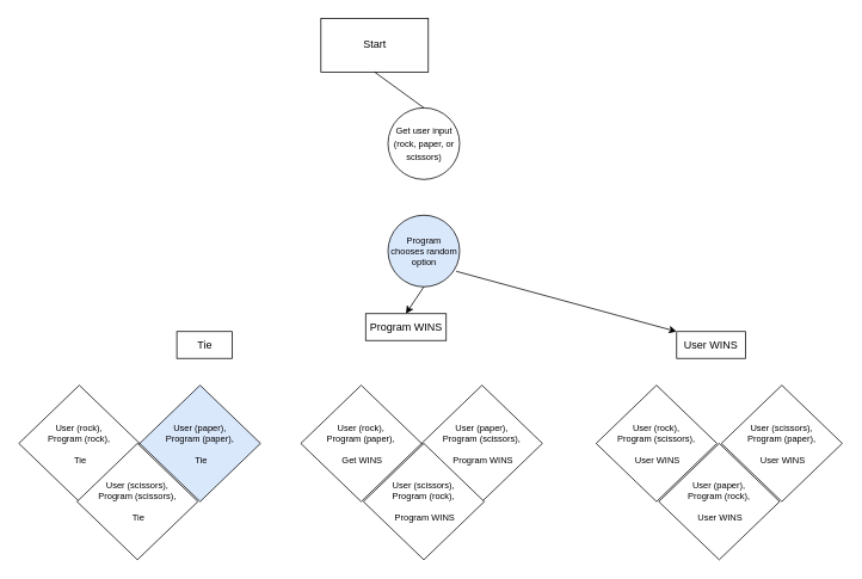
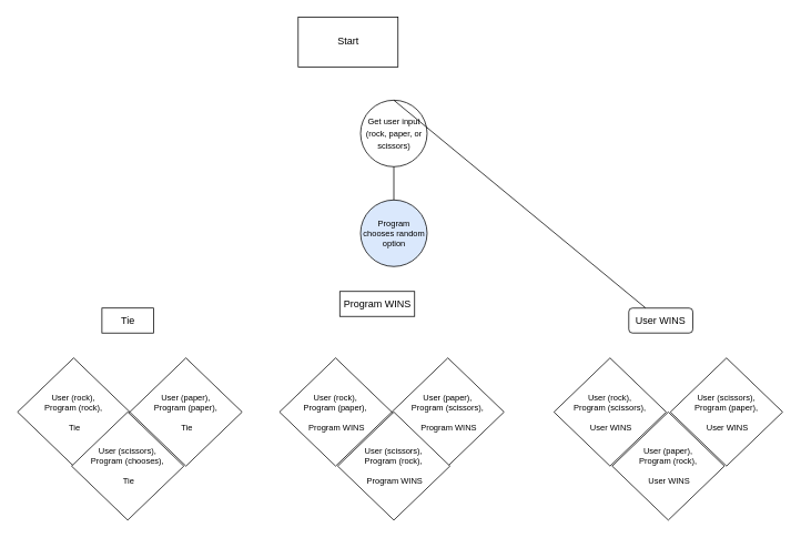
- <mxCell id="6" value="" style="endArrow=none;html=1;fontSize=10;entryX=0.5;entryY=1;entryDx=0;entryDy=0;exitX=0.5;exitY=0;exitDx=0;exitDy=0;" parent="1" source="3" target="2" edge="1"><mxGeometry width="50" height="50" relative="1" as="geometry"><mxPoint x="302.5" y="210" as="sourcePoint" /><mxPoint x="352.5" y="160" as="targetPoint" /></mxGeometry></mxCell>
+ <mxCell id="6" value="" style="endArrow=none;html=1;fontSize=10;exitX=0.5;exitY=0;exitDx=0;exitDy=0;" parent="1" source="3" target="18" edge="1"><mxGeometry width="50" height="50" relative="1" as="geometry"><mxPoint x="302.5" y="210" as="sourcePoint" /><mxPoint x="352.5" y="160" as="targetPoint" /></mxGeometry></mxCell>
+ <mxCell id="5" value="" style="endArrow=none;html=1;fontSize=10;entryX=0.5;entryY=1;entryDx=0;entryDy=0;exitX=0.5;exitY=0;exitDx=0;exitDy=0;" parent="1" source="4" target="3" edge="1"><mxGeometry width="50" height="50" relative="1" as="geometry"><mxPoint x="342.5" y="250" as="sourcePoint" /><mxPoint x="392.5" y="200" as="targetPoint" /></mxGeometry></mxCell>
- <mxCell id="19" value="" style="endArrow=classic;html=1;exitX=0.5;exitY=1;exitDx=0;exitDy=0;entryX=0.5;entryY=0;entryDx=0;entryDy=0;" edge="1" parent="1" source="4" target="17"><mxGeometry width="50" height="50" relative="1" as="geometry"><mxPoint x="444.98" y="310" as="sourcePoint" /><mxPoint x="475" y="360" as="targetPoint" /></mxGeometry></mxCell>
- <mxCell id="20" value="" style="endArrow=classic;html=1;exitX=0.951;exitY=0.783;exitDx=0;exitDy=0;entryX=0;entryY=0;entryDx=0;entryDy=0;exitPerimeter=0;" edge="1" parent="1" source="4" target="18"><mxGeometry width="50" height="50" relative="1" as="geometry"><mxPoint x="454.98" y="320" as="sourcePoint" /><mxPoint x="205" y="390" as="targetPoint" /></mxGeometry></mxCell>
- <mxCell id="16" value="Tie" style="rounded=0;whiteSpace=wrap;html=1;" vertex="1" parent="1"><mxGeometry x="196.5" y="370" width="62" height="30" as="geometry" /></mxCell>
+ <mxCell id="16" value="Tie" style="rounded=0;whiteSpace=wrap;html=1;" vertex="1" parent="1"><mxGeometry x="121.5" y="370" width="62" height="30" as="geometry" /></mxCell>
- <mxCell id="18" value="User WINS" style="rounded=0;whiteSpace=wrap;html=1;" vertex="1" parent="1"><mxGeometry x="755" y="370" width="77" height="30" as="geometry" /></mxCell>
+ <mxCell id="18" value="User WINS" style="whiteSpace=wrap;html=1;rounded=1;" vertex="1" parent="1"><mxGeometry x="755" y="370" width="77" height="30" as="geometry" /></mxCell>
- <mxCell id="11" value="User (paper),&lt;br&gt;Program (paper),&lt;br&gt;&lt;br&gt;&amp;nbsp;Tie" style="rhombus;whiteSpace=wrap;html=1;fontSize=10;fillColor=#dae8fc;" vertex="1" parent="1"><mxGeometry x="155" y="430" width="135" height="130" as="geometry" /></mxCell>
+ <mxCell id="11" value="User (paper),&lt;br&gt;Program (paper),&lt;br&gt;&lt;br&gt;&amp;nbsp;Tie" style="rhombus;whiteSpace=wrap;html=1;fontSize=10;" vertex="1" parent="1"><mxGeometry x="155" y="430" width="135" height="130" as="geometry" /></mxCell>
- <mxCell id="8" value="User (rock),&lt;br&gt;Program (paper),&lt;br&gt;&lt;br&gt;&amp;nbsp;Get WINS" style="rhombus;whiteSpace=wrap;html=1;fontSize=10;" vertex="1" parent="1"><mxGeometry x="335" y="430" width="135" height="130" as="geometry" /></mxCell>
+ <mxCell id="8" value="User (rock),&lt;br&gt;Program (paper),&lt;br&gt;&lt;br&gt;&amp;nbsp;Program WINS" style="rhombus;whiteSpace=wrap;html=1;fontSize=10;" vertex="1" parent="1"><mxGeometry x="335" y="430" width="135" height="130" as="geometry" /></mxCell>
- <mxCell id="13" value="User (scissors),&lt;br&gt;Program (scissors),&lt;br&gt;&lt;br&gt;&amp;nbsp;Tie" style="rhombus;whiteSpace=wrap;html=1;fontSize=10;" vertex="1" parent="1"><mxGeometry x="85" y="495" width="135" height="130" as="geometry" /></mxCell>
+ <mxCell id="13" value="User (scissors),&lt;br&gt;Program (chooses),&lt;br&gt;&lt;br&gt;&amp;nbsp;Tie" style="rhombus;whiteSpace=wrap;html=1;fontSize=10;" vertex="1" parent="1"><mxGeometry x="85" y="495" width="135" height="130" as="geometry" /></mxCell>
